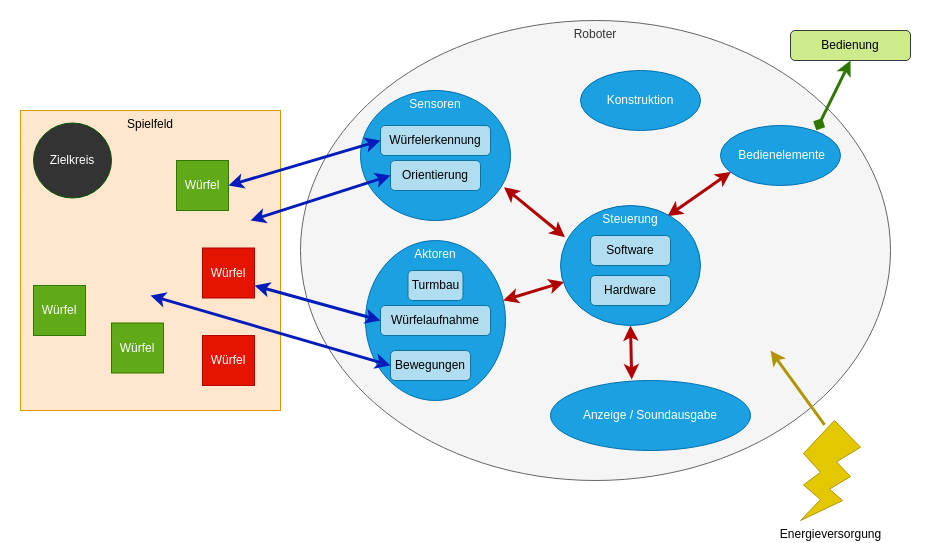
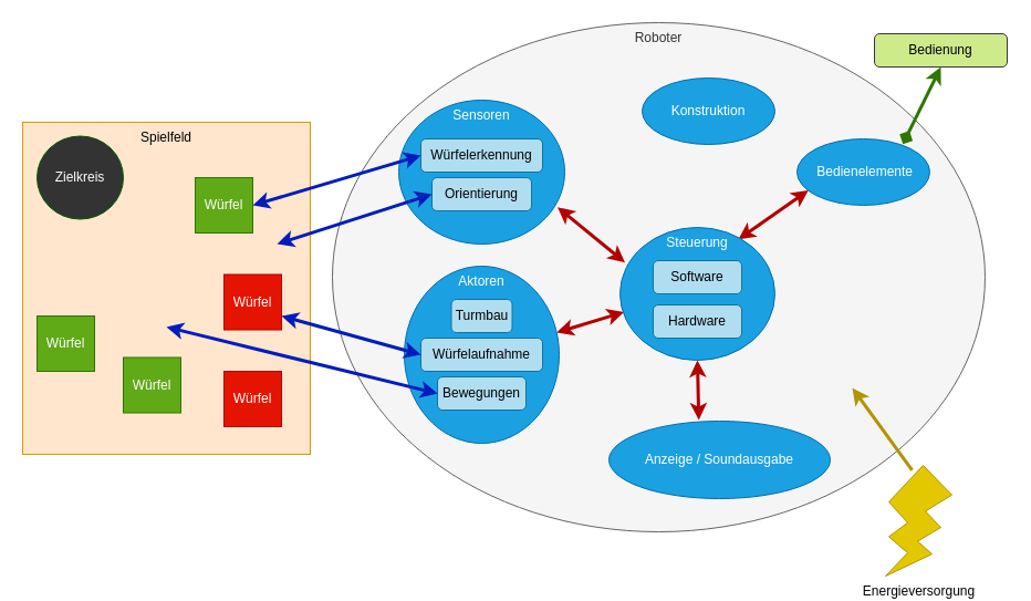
- <mxCell id="30" value="Bewegungen" style="rounded=1;whiteSpace=wrap;html=1;fillColor=#b1ddf0;strokeColor=#10739e;" vertex="1" parent="26"><mxGeometry x="25" y="110" width="80" height="30" as="geometry" /></mxCell>
+ <mxCell id="30" value="Bewegungen" style="rounded=1;whiteSpace=wrap;html=1;fillColor=#b1ddf0;strokeColor=#10739e;" vertex="1" parent="26"><mxGeometry x="30" y="100" width="80" height="30" as="geometry" /></mxCell>
